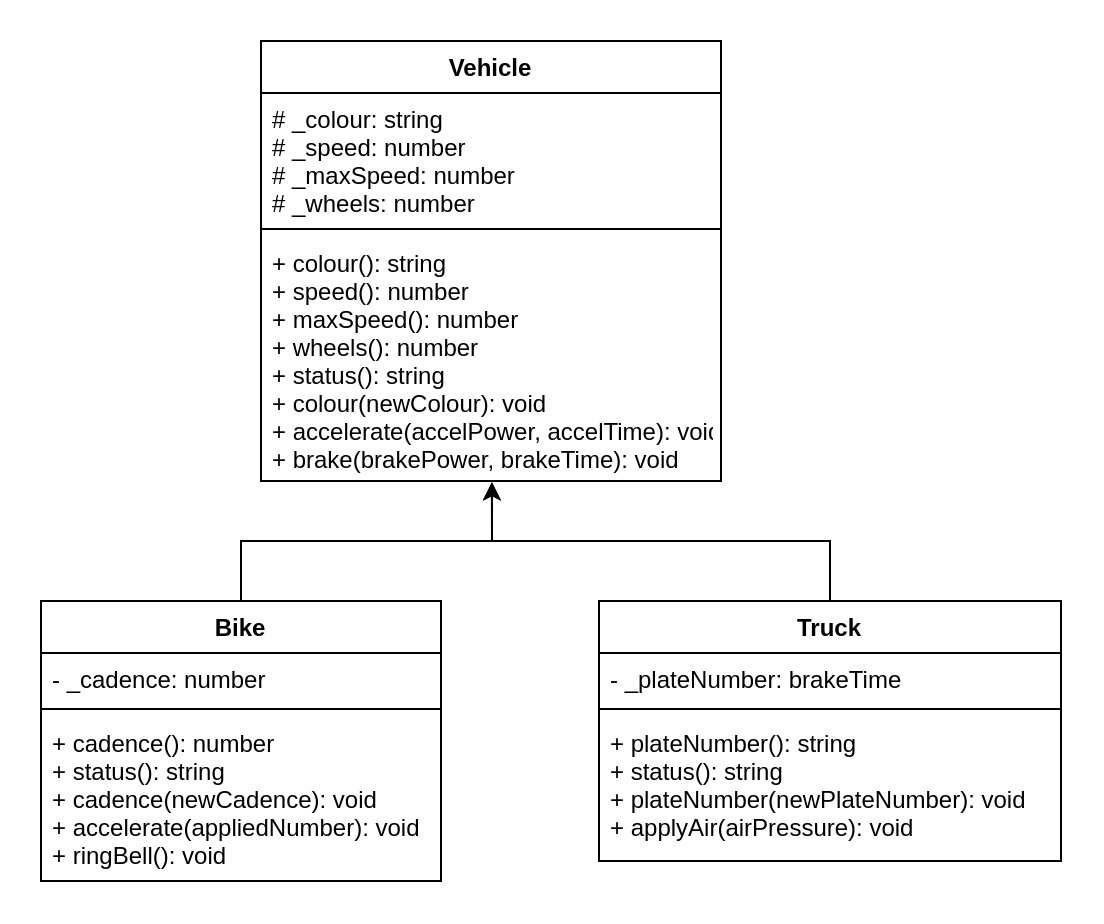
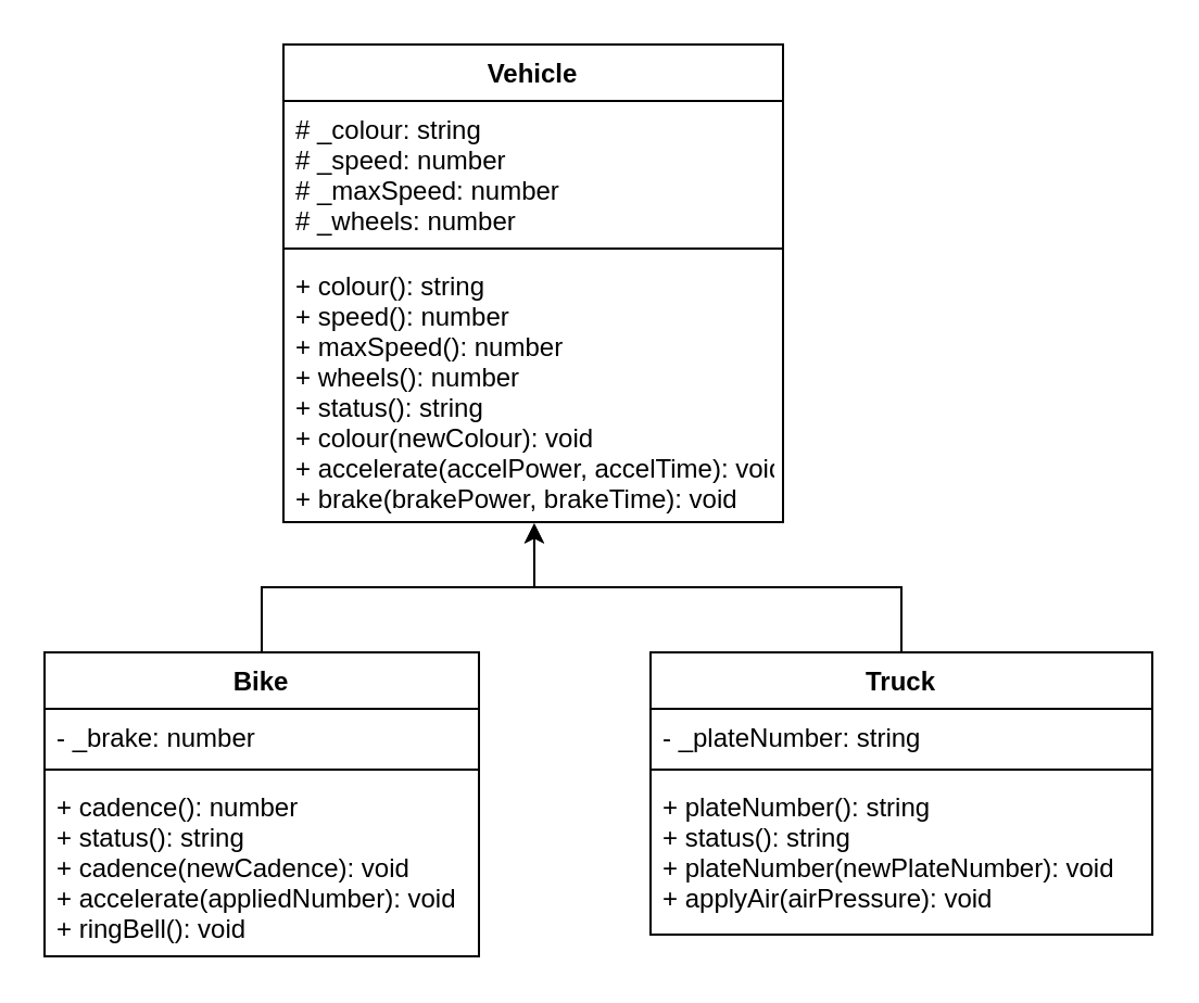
- <mxCell id="8" value="- _cadence: number" style="text;strokeColor=none;fillColor=none;align=left;verticalAlign=top;spacingLeft=4;spacingRight=4;overflow=hidden;rotatable=0;points=[[0,0.5],[1,0.5]];portConstraint=eastwest;" vertex="1" parent="7"><mxGeometry y="26" width="200" height="24" as="geometry" /></mxCell>
+ <mxCell id="8" value="- _brake: number" style="text;strokeColor=none;fillColor=none;align=left;verticalAlign=top;spacingLeft=4;spacingRight=4;overflow=hidden;rotatable=0;points=[[0,0.5],[1,0.5]];portConstraint=eastwest;" vertex="1" parent="7"><mxGeometry y="26" width="200" height="24" as="geometry" /></mxCell>
- <mxCell id="13" value="- _plateNumber: brakeTime" style="text;strokeColor=none;fillColor=none;align=left;verticalAlign=top;spacingLeft=4;spacingRight=4;overflow=hidden;rotatable=0;points=[[0,0.5],[1,0.5]];portConstraint=eastwest;" vertex="1" parent="12"><mxGeometry y="26" width="231" height="24" as="geometry" /></mxCell>
+ <mxCell id="13" value="- _plateNumber: string" style="text;strokeColor=none;fillColor=none;align=left;verticalAlign=top;spacingLeft=4;spacingRight=4;overflow=hidden;rotatable=0;points=[[0,0.5],[1,0.5]];portConstraint=eastwest;" vertex="1" parent="12"><mxGeometry y="26" width="231" height="24" as="geometry" /></mxCell>
